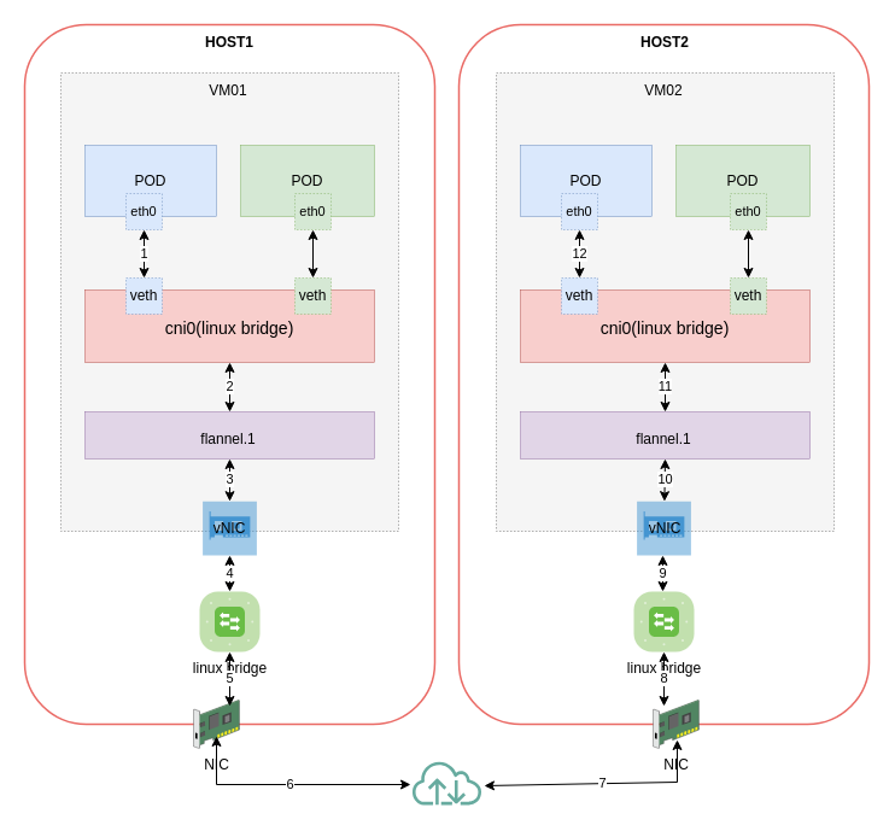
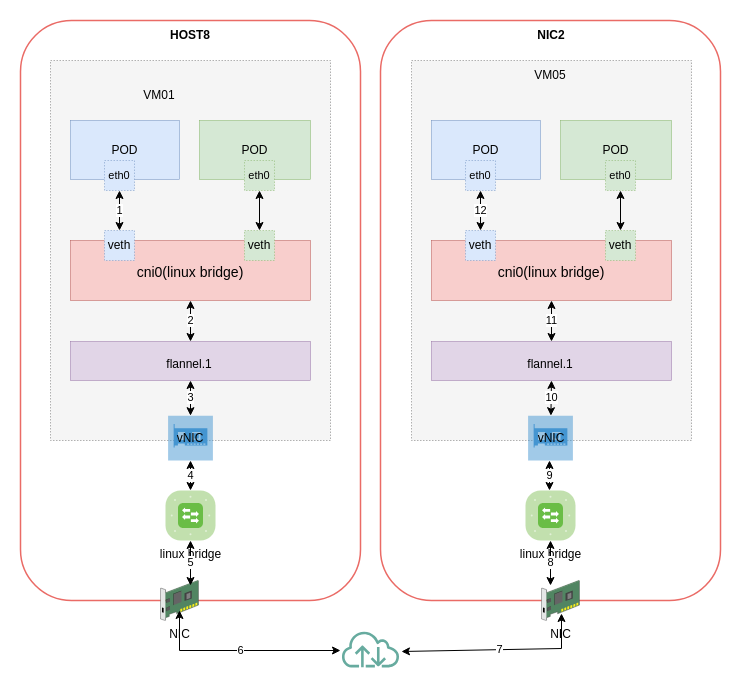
- <mxCell id="38" value="&lt;b&gt;HOST1&lt;/b&gt;" style="text;html=1;strokeColor=none;fillColor=none;align=center;verticalAlign=middle;whiteSpace=wrap;rounded=0;comic=0;" parent="1" vertex="1"><mxGeometry x="160" y="20" width="60" height="30" as="geometry" /></mxCell>
+ <mxCell id="38" value="&lt;b&gt;HOST8&lt;/b&gt;" style="text;html=1;strokeColor=none;fillColor=none;align=center;verticalAlign=middle;whiteSpace=wrap;rounded=0;comic=0;" parent="1" vertex="1"><mxGeometry x="160" y="20" width="60" height="30" as="geometry" /></mxCell>
- <mxCell id="44" value="&lt;b&gt;HOST2&lt;/b&gt;" style="text;html=1;strokeColor=none;fillColor=none;align=center;verticalAlign=middle;whiteSpace=wrap;rounded=0;comic=0;" vertex="1" parent="1"><mxGeometry x="521" y="20" width="60" height="30" as="geometry" /></mxCell>
+ <mxCell id="44" value="&lt;b&gt;NIC2&lt;/b&gt;" style="text;html=1;strokeColor=none;fillColor=none;align=center;verticalAlign=middle;whiteSpace=wrap;rounded=0;comic=0;" vertex="1" parent="1"><mxGeometry x="521" y="20" width="60" height="30" as="geometry" /></mxCell>
- <mxCell id="7" value="VM01" style="text;html=1;strokeColor=none;fillColor=none;align=center;verticalAlign=middle;whiteSpace=wrap;rounded=0;comic=0;" parent="1" vertex="1"><mxGeometry x="159" y="60" width="60" height="30" as="geometry" /></mxCell>
+ <mxCell id="7" value="VM01" style="text;html=1;strokeColor=none;fillColor=none;align=center;verticalAlign=middle;whiteSpace=wrap;rounded=0;comic=0;" parent="1" vertex="1"><mxGeometry x="129" y="80" width="60" height="30" as="geometry" /></mxCell>
- <mxCell id="20" value="VM02" style="text;html=1;strokeColor=none;fillColor=none;align=center;verticalAlign=middle;whiteSpace=wrap;rounded=0;comic=0;" parent="1" vertex="1"><mxGeometry x="520" y="60" width="60" height="30" as="geometry" /></mxCell>
+ <mxCell id="20" value="VM05" style="text;html=1;strokeColor=none;fillColor=none;align=center;verticalAlign=middle;whiteSpace=wrap;rounded=0;comic=0;" parent="1" vertex="1"><mxGeometry x="520" y="60" width="60" height="30" as="geometry" /></mxCell>
